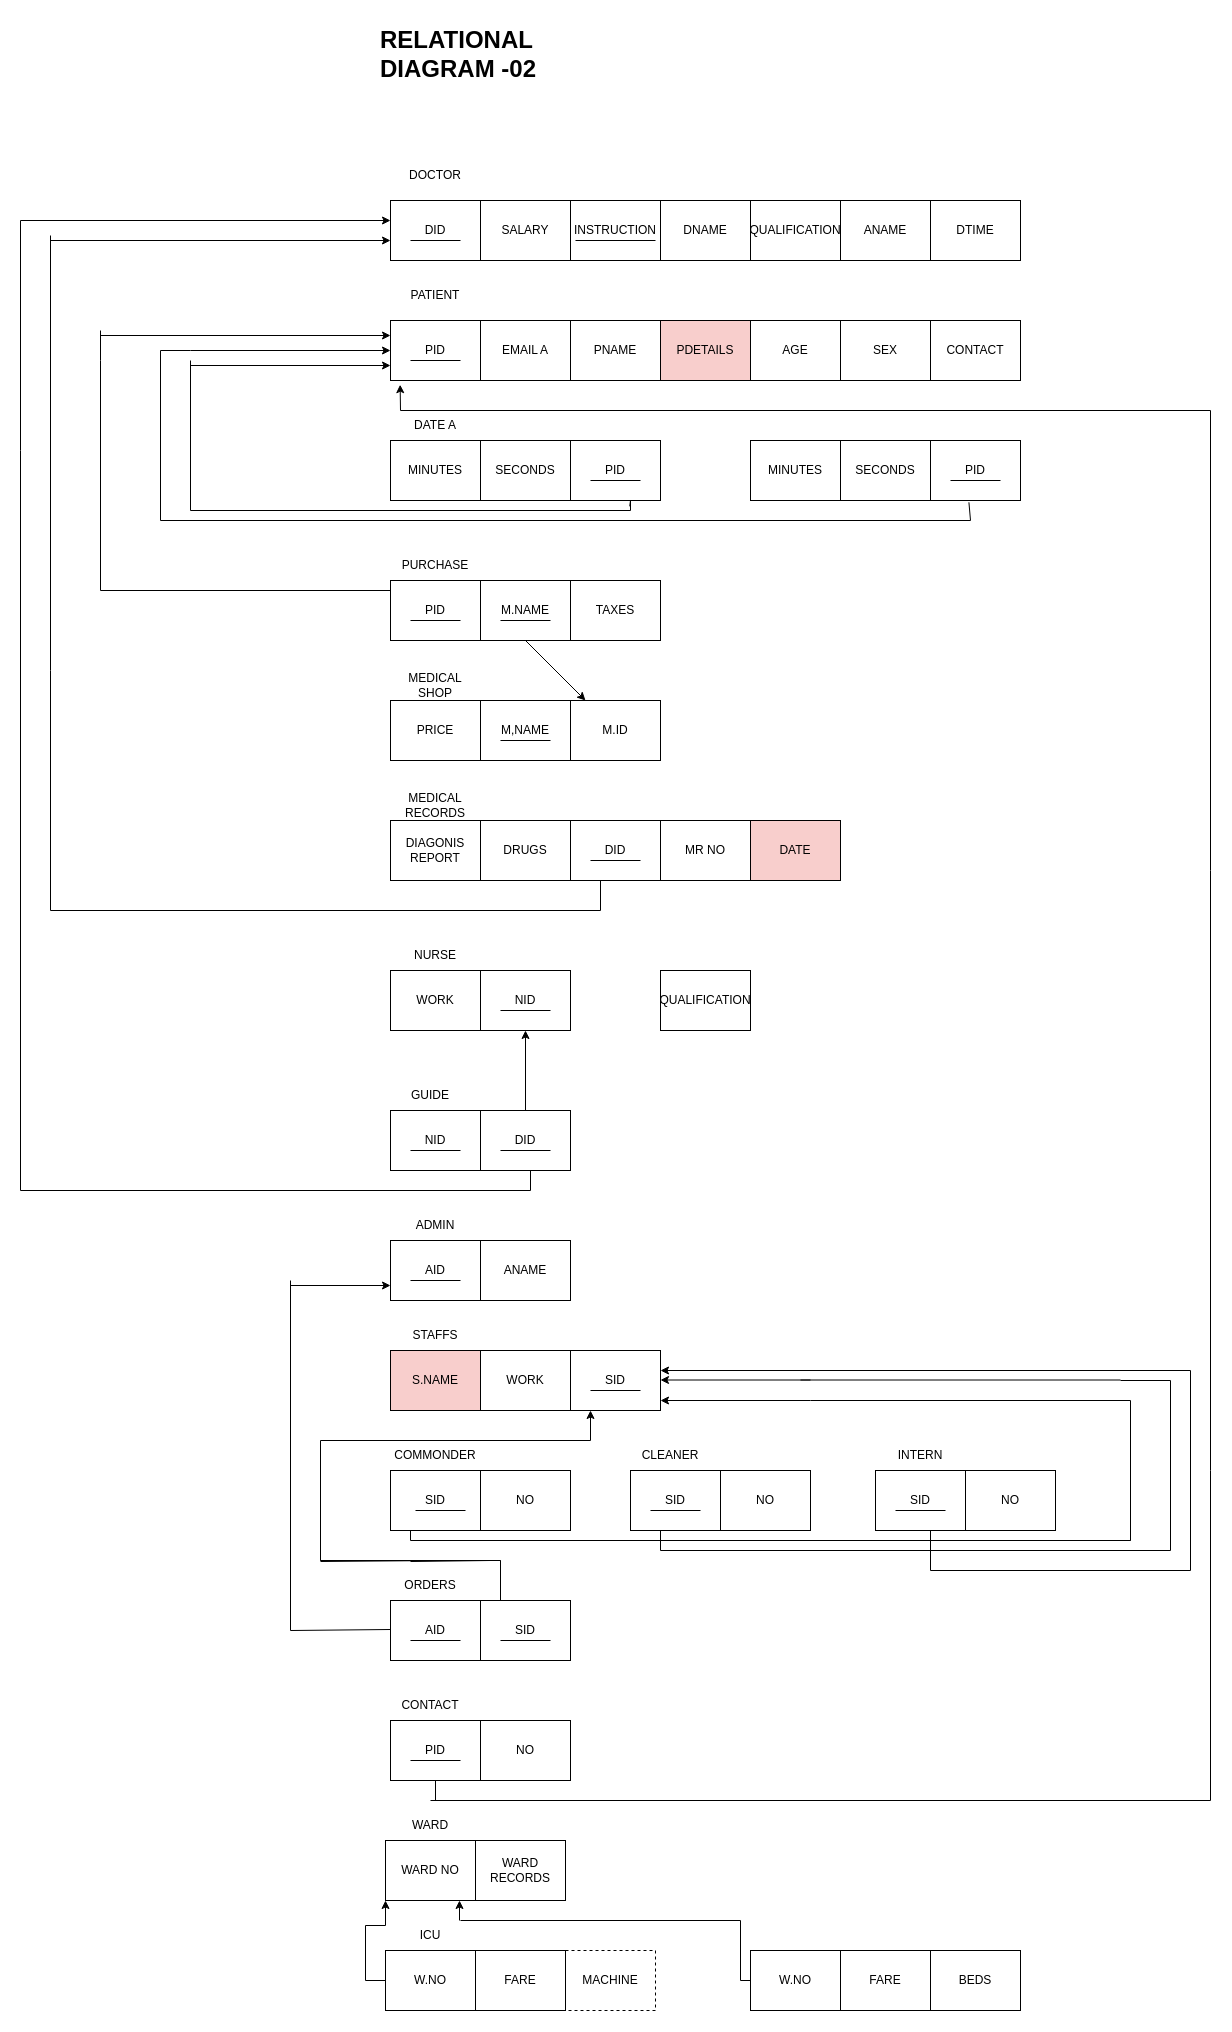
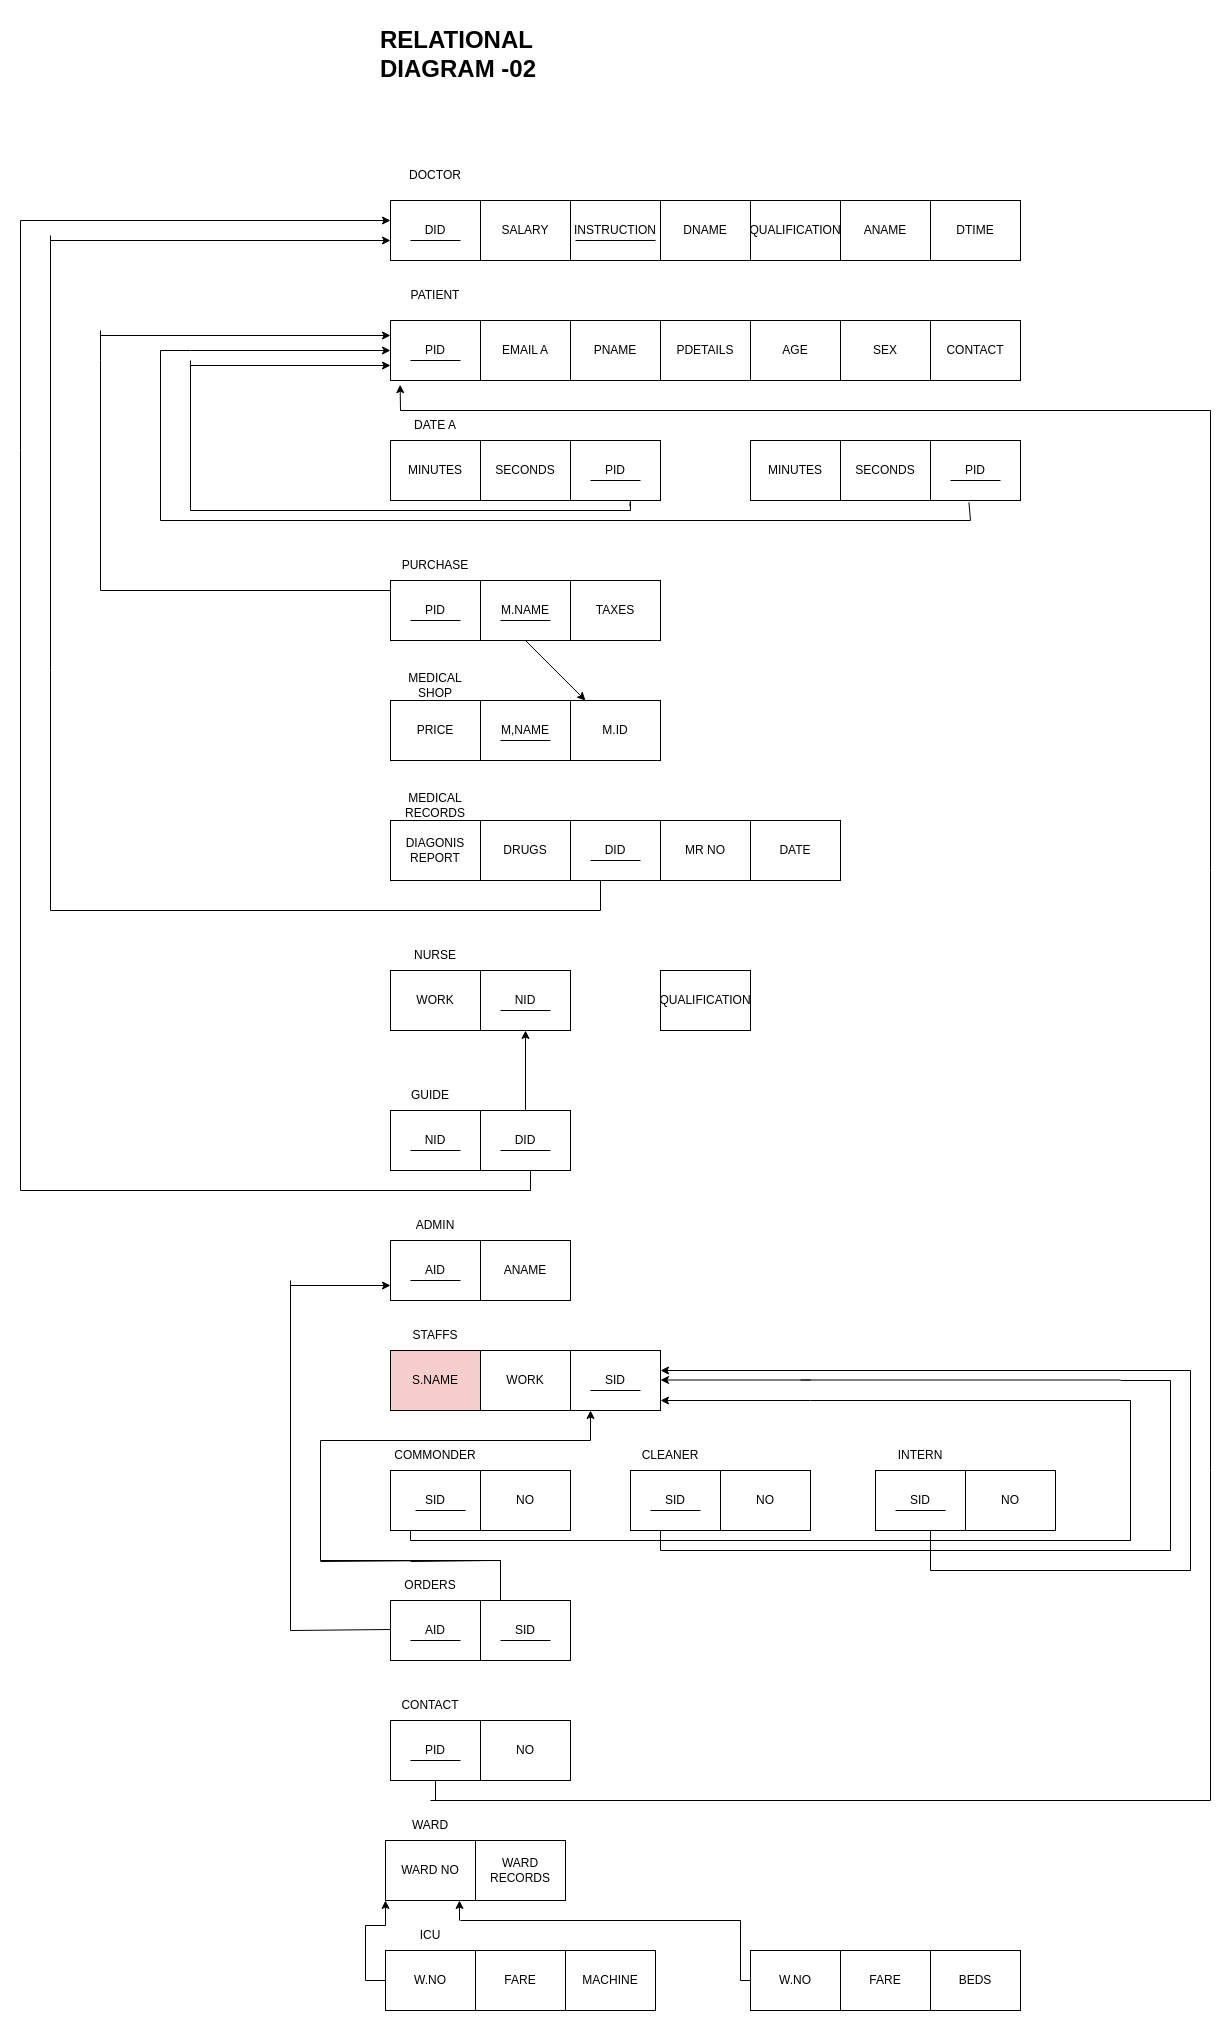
- <mxCell id="10" value="PDETAILS" style="rounded=0;whiteSpace=wrap;html=1;fillColor=#f8cecc;" parent="1" vertex="1"><mxGeometry x="660" y="320" width="90" height="60" as="geometry" /></mxCell>
+ <mxCell id="10" value="PDETAILS" style="rounded=0;whiteSpace=wrap;html=1;" parent="1" vertex="1"><mxGeometry x="660" y="320" width="90" height="60" as="geometry" /></mxCell>
- <mxCell id="59" value="DATE" style="rounded=0;whiteSpace=wrap;html=1;fillColor=#f8cecc;" parent="1" vertex="1"><mxGeometry x="750" y="820" width="90" height="60" as="geometry" /></mxCell>
+ <mxCell id="59" value="DATE" style="rounded=0;whiteSpace=wrap;html=1;" parent="1" vertex="1"><mxGeometry x="750" y="820" width="90" height="60" as="geometry" /></mxCell>
- <mxCell id="170" value="MACHINE" style="rounded=0;whiteSpace=wrap;html=1;dashed=1;" parent="1" vertex="1"><mxGeometry x="565" y="1950" width="90" height="60" as="geometry" /></mxCell>
+ <mxCell id="170" value="MACHINE" style="rounded=0;whiteSpace=wrap;html=1;" parent="1" vertex="1"><mxGeometry x="565" y="1950" width="90" height="60" as="geometry" /></mxCell>
